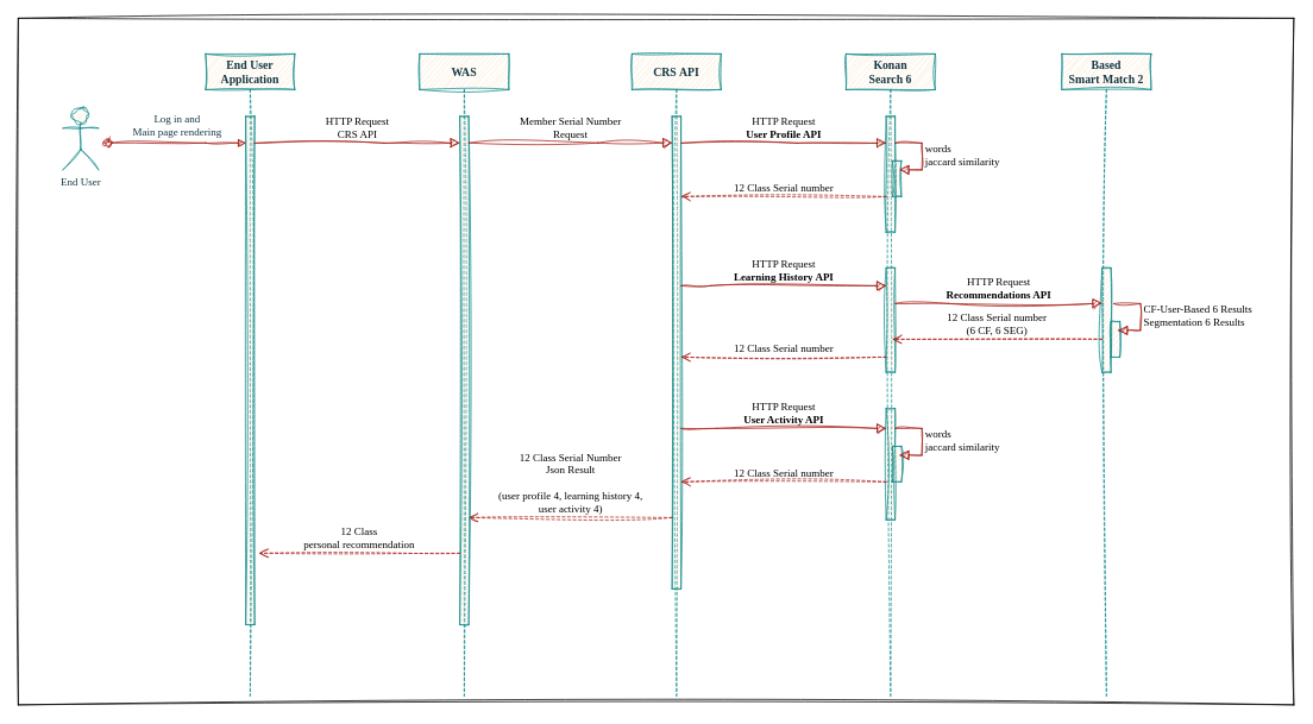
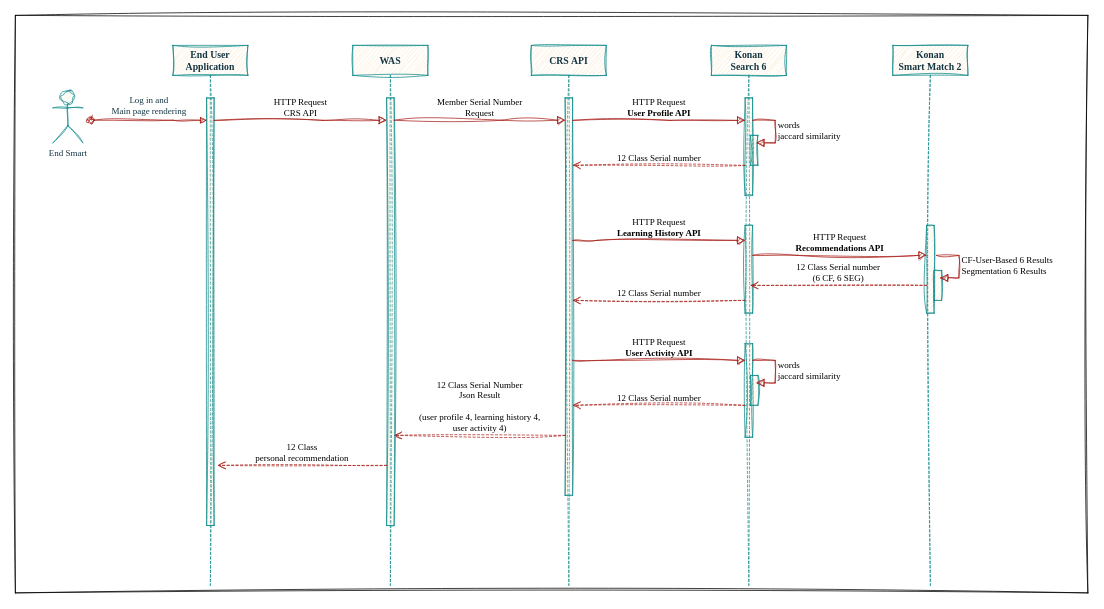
- <mxCell id="26" value="&lt;b style=&quot;font-size: 13px;&quot;&gt;&lt;font style=&quot;font-size: 13px;&quot;&gt;Based&lt;/font&gt;&lt;/b&gt;&lt;div style=&quot;font-size: 13px;&quot;&gt;&lt;b&gt;Smart Match 2&lt;/b&gt;&lt;/div&gt;" style="shape=umlLifeline;perimeter=lifelinePerimeter;whiteSpace=wrap;html=1;container=0;dropTarget=0;collapsible=0;recursiveResize=0;outlineConnect=0;portConstraint=eastwest;newEdgeStyle={&quot;edgeStyle&quot;:&quot;elbowEdgeStyle&quot;,&quot;elbow&quot;:&quot;vertical&quot;,&quot;curved&quot;:0,&quot;rounded&quot;:0};sketch=1;hachureGap=4;jiggle=2;curveFitting=1;fontFamily=Architects Daughter;fontSource=https%3A%2F%2Ffonts.googleapis.com%2Fcss%3Ffamily%3DArchitects%2BDaughter;labelBackgroundColor=none;fillColor=#FAE5C7;strokeColor=#0F8B8D;fontColor=#143642;" parent="1" vertex="1"><mxGeometry x="1190" y="60" width="100" height="720" as="geometry" /></mxCell>
+ <mxCell id="26" value="&lt;b style=&quot;font-size: 13px;&quot;&gt;&lt;font style=&quot;font-size: 13px;&quot;&gt;Konan&lt;/font&gt;&lt;/b&gt;&lt;div style=&quot;font-size: 13px;&quot;&gt;&lt;b&gt;Smart Match 2&lt;/b&gt;&lt;/div&gt;" style="shape=umlLifeline;perimeter=lifelinePerimeter;whiteSpace=wrap;html=1;container=0;dropTarget=0;collapsible=0;recursiveResize=0;outlineConnect=0;portConstraint=eastwest;newEdgeStyle={&quot;edgeStyle&quot;:&quot;elbowEdgeStyle&quot;,&quot;elbow&quot;:&quot;vertical&quot;,&quot;curved&quot;:0,&quot;rounded&quot;:0};sketch=1;hachureGap=4;jiggle=2;curveFitting=1;fontFamily=Architects Daughter;fontSource=https%3A%2F%2Ffonts.googleapis.com%2Fcss%3Ffamily%3DArchitects%2BDaughter;labelBackgroundColor=none;fillColor=#FAE5C7;strokeColor=#0F8B8D;fontColor=#143642;" parent="1" vertex="1"><mxGeometry x="1190" y="60" width="100" height="720" as="geometry" /></mxCell>
- <mxCell id="8" value="End User" style="shape=umlActor;verticalLabelPosition=bottom;verticalAlign=top;html=1;outlineConnect=0;sketch=1;hachureGap=4;jiggle=2;curveFitting=1;fontFamily=Architects Daughter;fontSource=https%3A%2F%2Ffonts.googleapis.com%2Fcss%3Ffamily%3DArchitects%2BDaughter;labelBackgroundColor=none;fillColor=#FAE5C7;strokeColor=#0F8B8D;fontColor=#143642;" parent="1" vertex="1"><mxGeometry x="70" y="120" width="40" height="70" as="geometry" /></mxCell>
+ <mxCell id="8" value="End Smart" style="shape=umlActor;verticalLabelPosition=bottom;verticalAlign=top;html=1;outlineConnect=0;sketch=1;hachureGap=4;jiggle=2;curveFitting=1;fontFamily=Architects Daughter;fontSource=https%3A%2F%2Ffonts.googleapis.com%2Fcss%3Ffamily%3DArchitects%2BDaughter;labelBackgroundColor=none;fillColor=#FAE5C7;strokeColor=#0F8B8D;fontColor=#143642;" parent="1" vertex="1"><mxGeometry x="70" y="120" width="40" height="70" as="geometry" /></mxCell>
